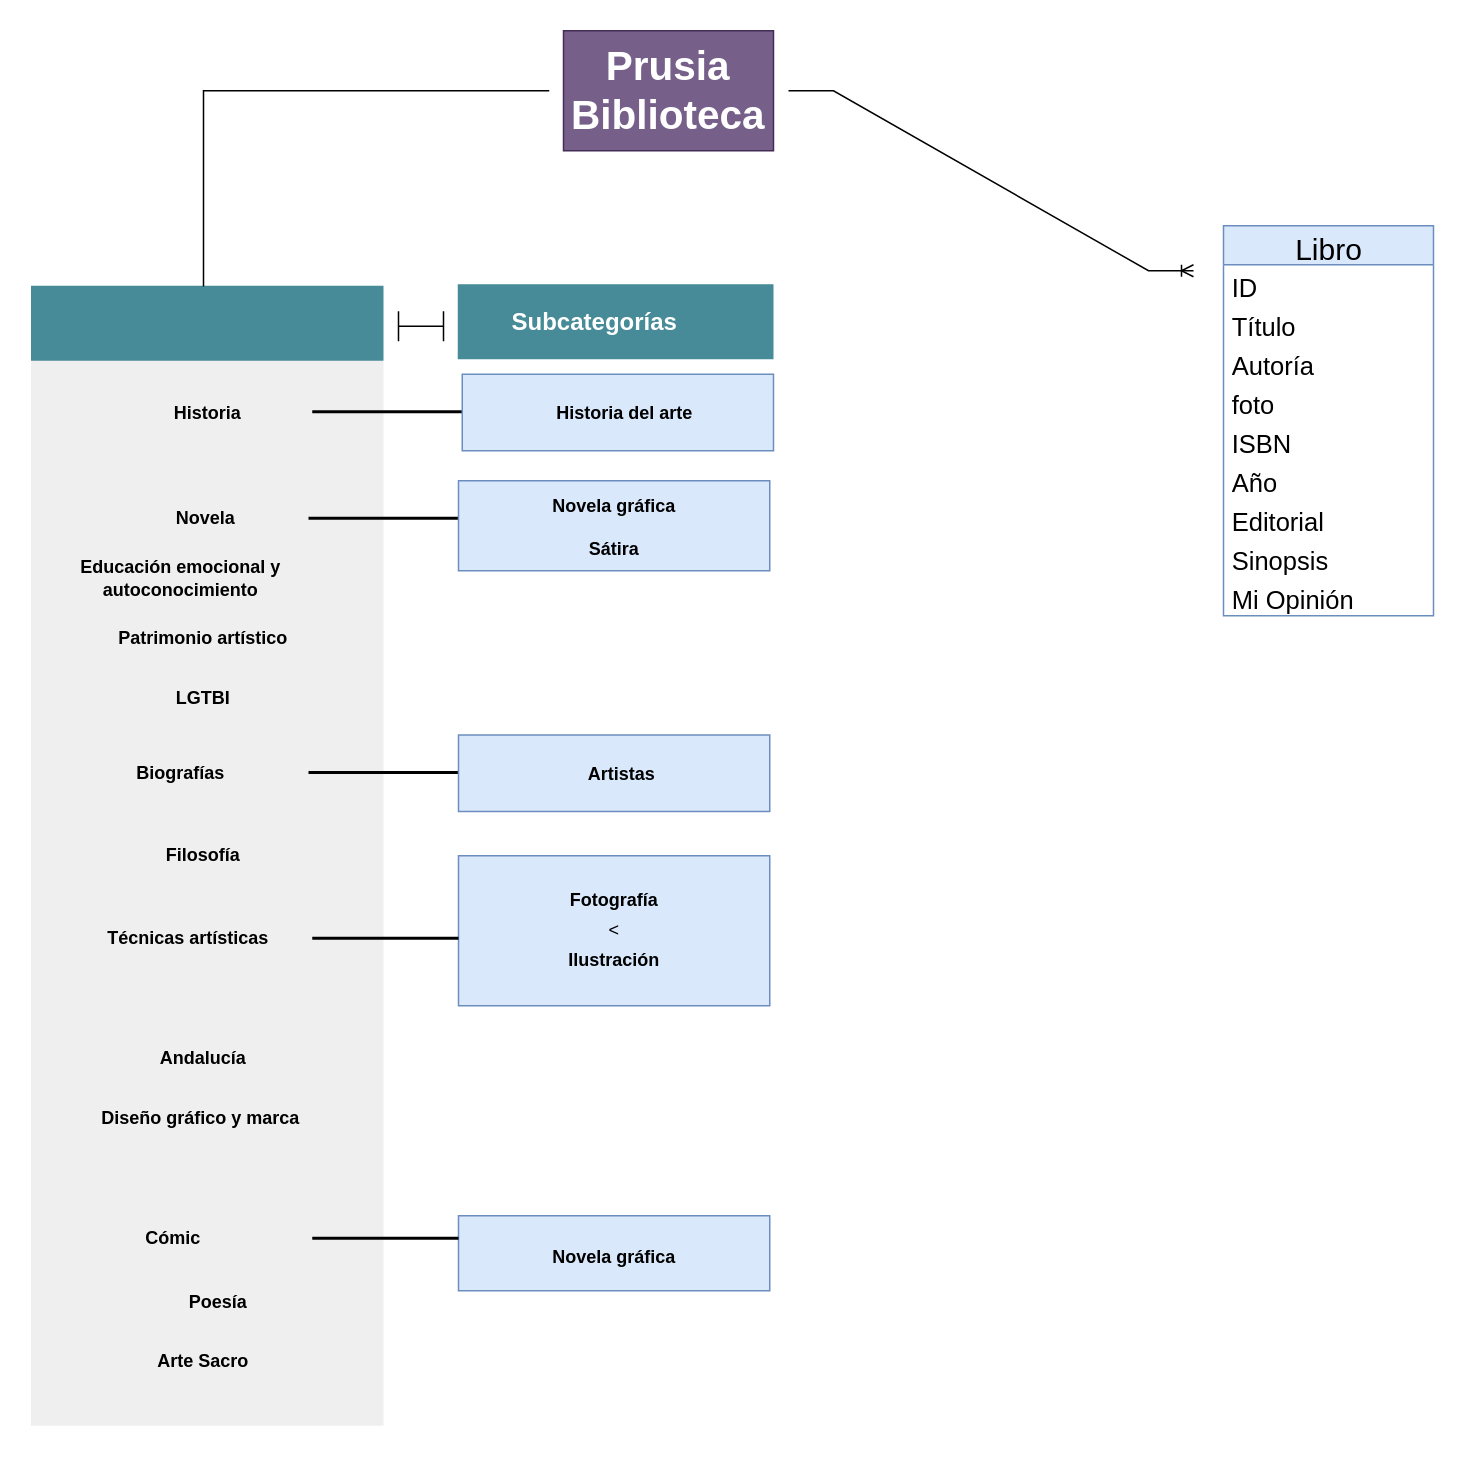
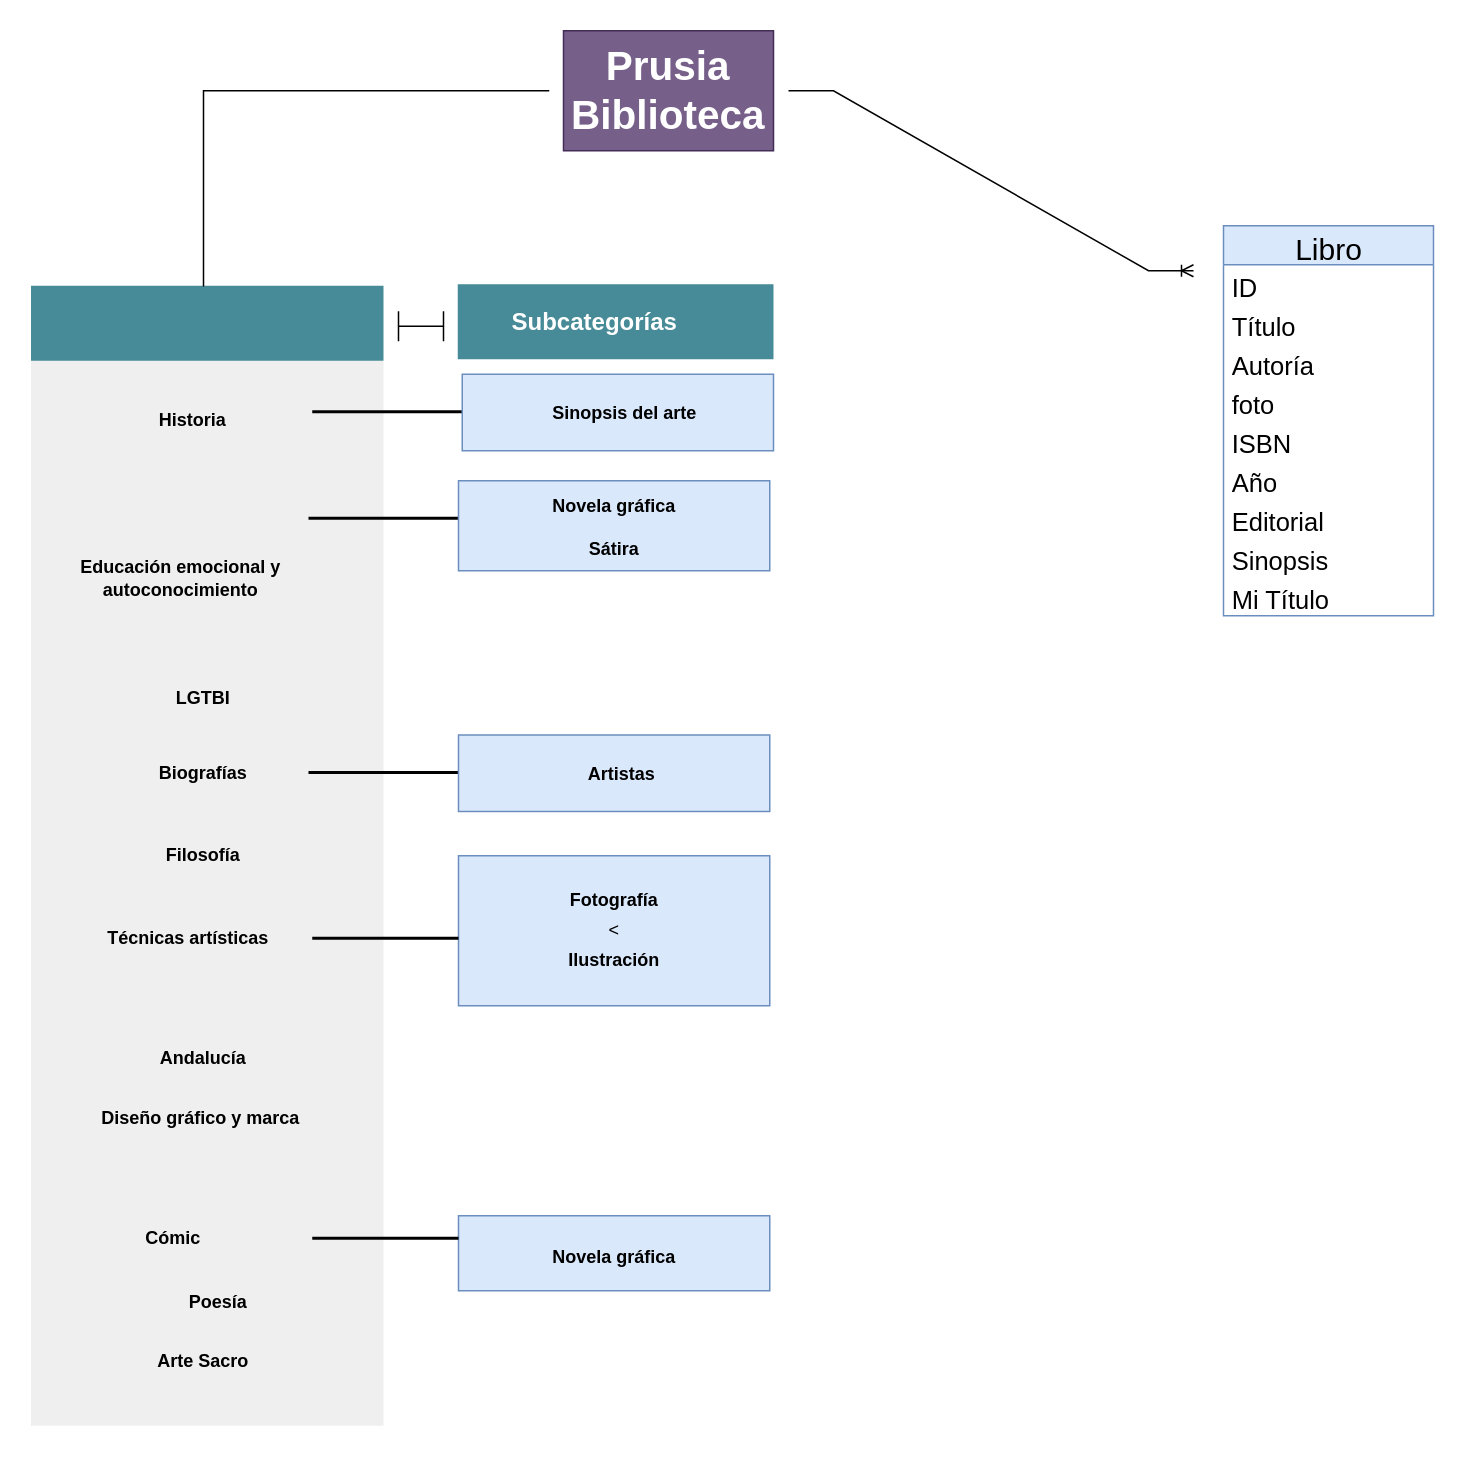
- <mxCell id="6" value="&lt;span style=&quot;&quot;&gt;&lt;b&gt;Historia&lt;/b&gt;&lt;/span&gt;" style="text;strokeColor=none;align=center;fillColor=none;html=1;verticalAlign=middle;whiteSpace=wrap;rounded=0;" parent="1" vertex="1"><mxGeometry x="67.5" y="260" width="140" height="30" as="geometry" /></mxCell>
+ <mxCell id="6" value="&lt;span style=&quot;&quot;&gt;&lt;b&gt;Historia&lt;/b&gt;&lt;/span&gt;" style="text;strokeColor=none;align=center;fillColor=none;html=1;verticalAlign=middle;whiteSpace=wrap;rounded=0;" parent="1" vertex="1"><mxGeometry x="57.5" y="265" width="140" height="30" as="geometry" /></mxCell>
- <mxCell id="36" value="&lt;span style=&quot;&quot;&gt;&lt;b&gt;Historia del arte&lt;/b&gt;&lt;/span&gt;" style="text;strokeColor=none;align=center;fillColor=none;html=1;verticalAlign=middle;whiteSpace=wrap;rounded=0;" parent="1" vertex="1"><mxGeometry x="346" y="260" width="140" height="30" as="geometry" /></mxCell>
+ <mxCell id="36" value="&lt;span style=&quot;&quot;&gt;&lt;b&gt;Sinopsis del arte&lt;/b&gt;&lt;/span&gt;" style="text;strokeColor=none;align=center;fillColor=none;html=1;verticalAlign=middle;whiteSpace=wrap;rounded=0;" parent="1" vertex="1"><mxGeometry x="346" y="260" width="140" height="30" as="geometry" /></mxCell>
- <mxCell id="5" value="&lt;span style=&quot;&quot;&gt;&lt;b&gt;&amp;nbsp;Novela&lt;/b&gt;&lt;/span&gt;" style="text;strokeColor=none;align=center;fillColor=none;html=1;verticalAlign=middle;whiteSpace=wrap;rounded=0;" parent="1" vertex="1"><mxGeometry x="65" y="330" width="140" height="30" as="geometry" /></mxCell>
- <mxCell id="49" value="Mi Opinión" style="text;strokeColor=none;fillColor=none;align=left;verticalAlign=top;spacingLeft=4;spacingRight=4;overflow=hidden;rotatable=0;points=[[0,0.5],[1,0.5]];portConstraint=eastwest;whiteSpace=wrap;html=1;fontSize=17;" parent="40" vertex="1"><mxGeometry y="234" width="140" height="26" as="geometry" /></mxCell>
+ <mxCell id="49" value="Mi Título" style="text;strokeColor=none;fillColor=none;align=left;verticalAlign=top;spacingLeft=4;spacingRight=4;overflow=hidden;rotatable=0;points=[[0,0.5],[1,0.5]];portConstraint=eastwest;whiteSpace=wrap;html=1;fontSize=17;" parent="40" vertex="1"><mxGeometry y="234" width="140" height="26" as="geometry" /></mxCell>
- <mxCell id="10" value="&lt;span style=&quot;&quot;&gt;&lt;b&gt;Patrimonio artístico&lt;/b&gt;&lt;/span&gt;" style="text;strokeColor=none;align=center;fillColor=none;html=1;verticalAlign=middle;whiteSpace=wrap;rounded=0;" parent="1" vertex="1"><mxGeometry x="65" y="410" width="140" height="30" as="geometry" /></mxCell>
- <mxCell id="8" value="&lt;span style=&quot;&quot;&gt;&lt;b&gt;Biografías&lt;/b&gt;&lt;/span&gt;" style="text;strokeColor=none;align=center;fillColor=none;html=1;verticalAlign=middle;whiteSpace=wrap;rounded=0;" parent="1" vertex="1"><mxGeometry x="50" y="500" width="140" height="30" as="geometry" /></mxCell>
+ <mxCell id="8" value="&lt;span style=&quot;&quot;&gt;&lt;b&gt;Biografías&lt;/b&gt;&lt;/span&gt;" style="text;strokeColor=none;align=center;fillColor=none;html=1;verticalAlign=middle;whiteSpace=wrap;rounded=0;" parent="1" vertex="1"><mxGeometry x="65" y="500" width="140" height="30" as="geometry" /></mxCell>
